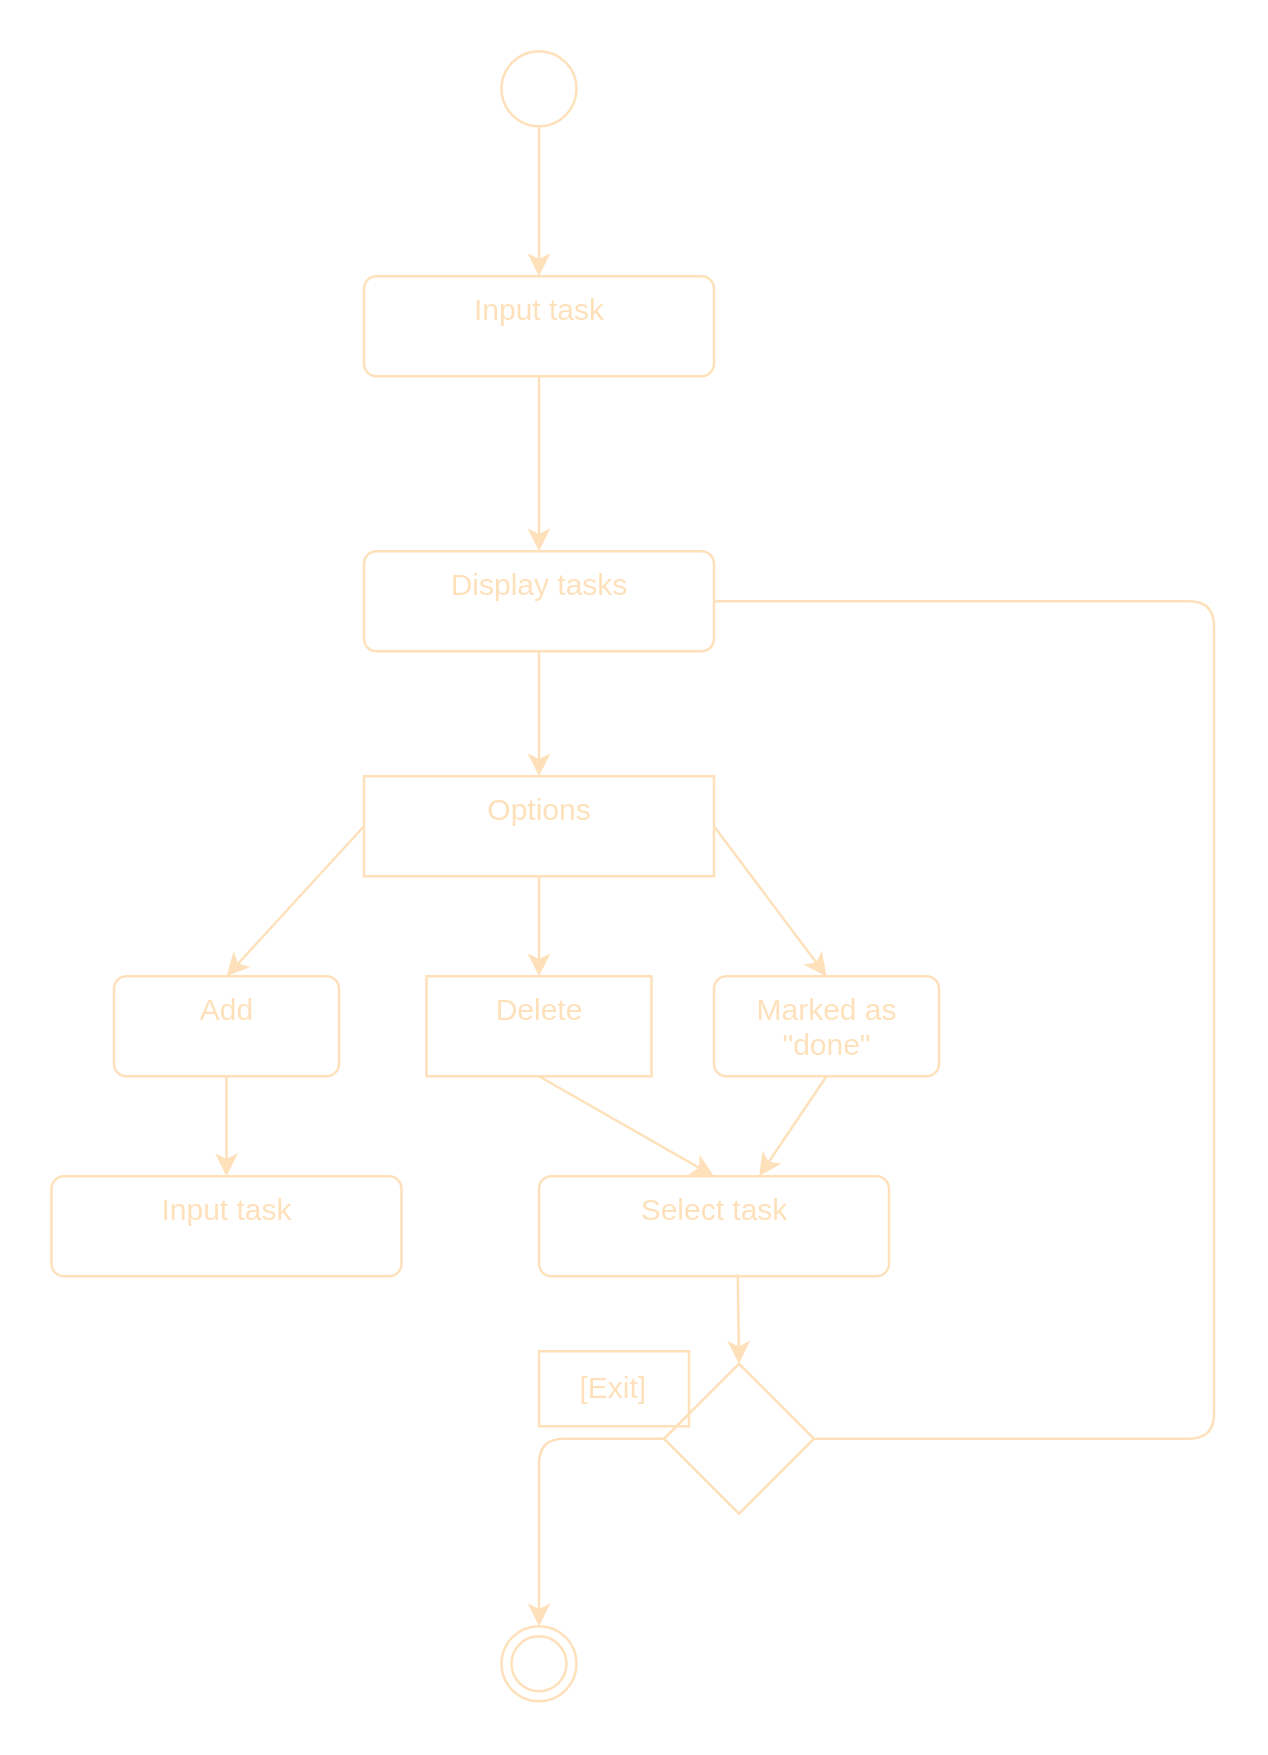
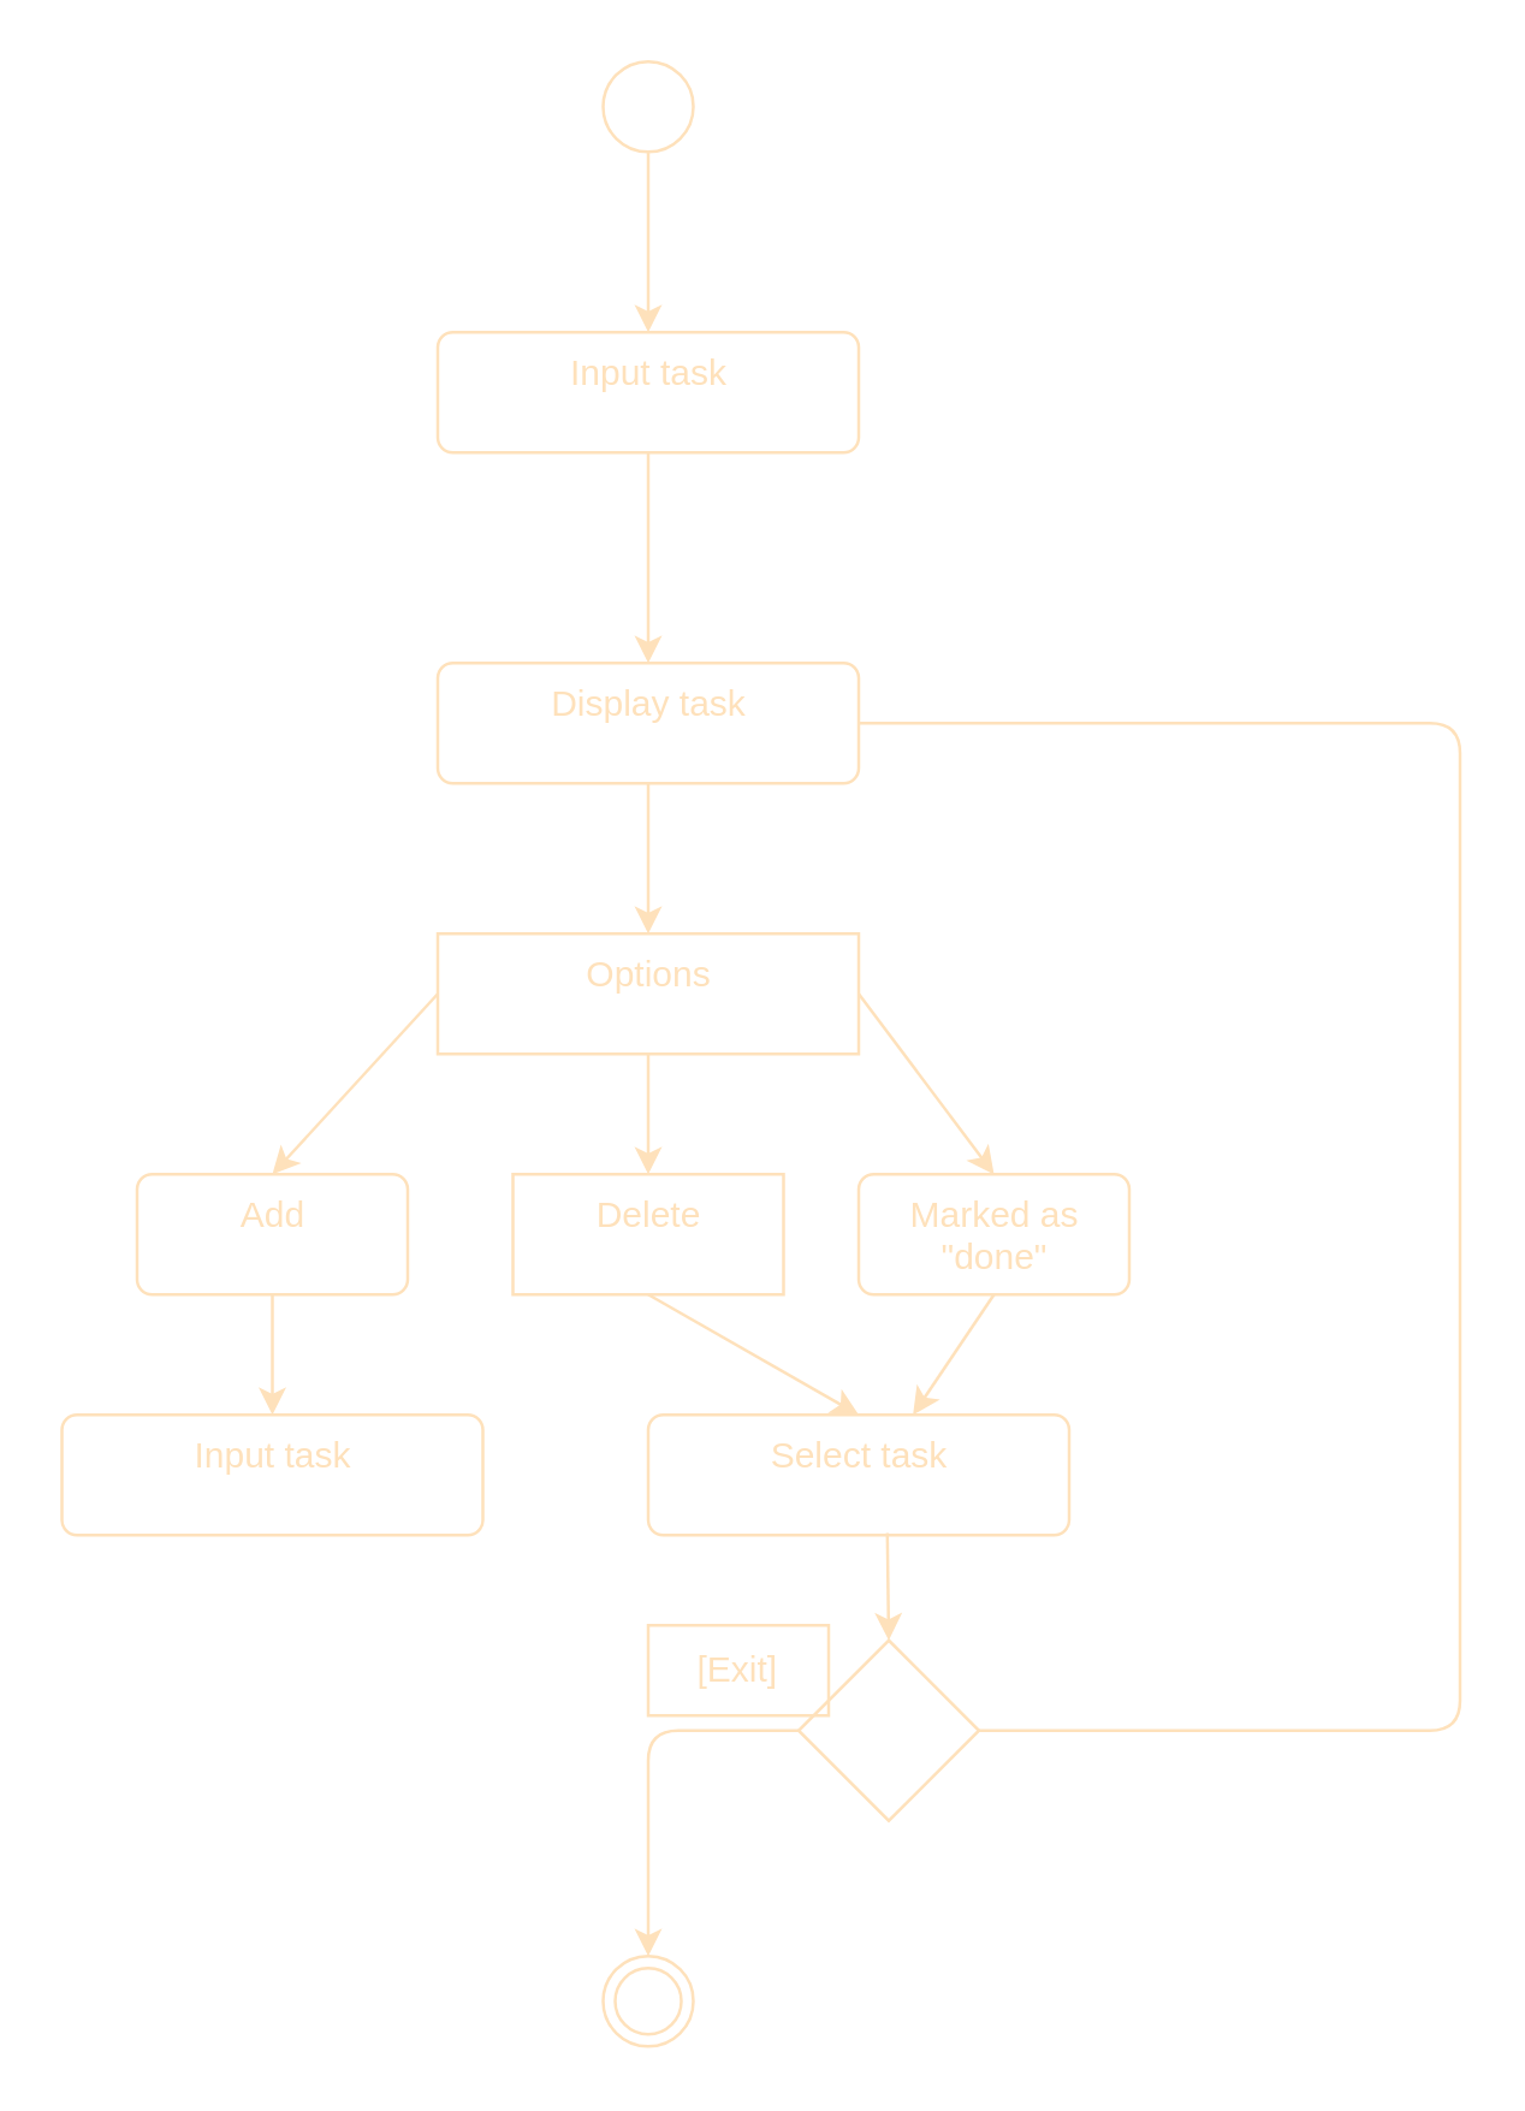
- <mxCell id="13" value="Display tasks" style="html=1;align=center;verticalAlign=top;rounded=1;absoluteArcSize=1;arcSize=10;dashed=0;fillColor=none;strokeColor=#fee1bb;fontColor=#fee1bb;" vertex="1" parent="1"><mxGeometry x="145" y="220" width="140" height="40" as="geometry" /></mxCell>
+ <mxCell id="13" value="Display task" style="html=1;align=center;verticalAlign=top;rounded=1;absoluteArcSize=1;arcSize=10;dashed=0;fillColor=none;strokeColor=#fee1bb;fontColor=#fee1bb;" vertex="1" parent="1"><mxGeometry x="145" y="220" width="140" height="40" as="geometry" /></mxCell>
